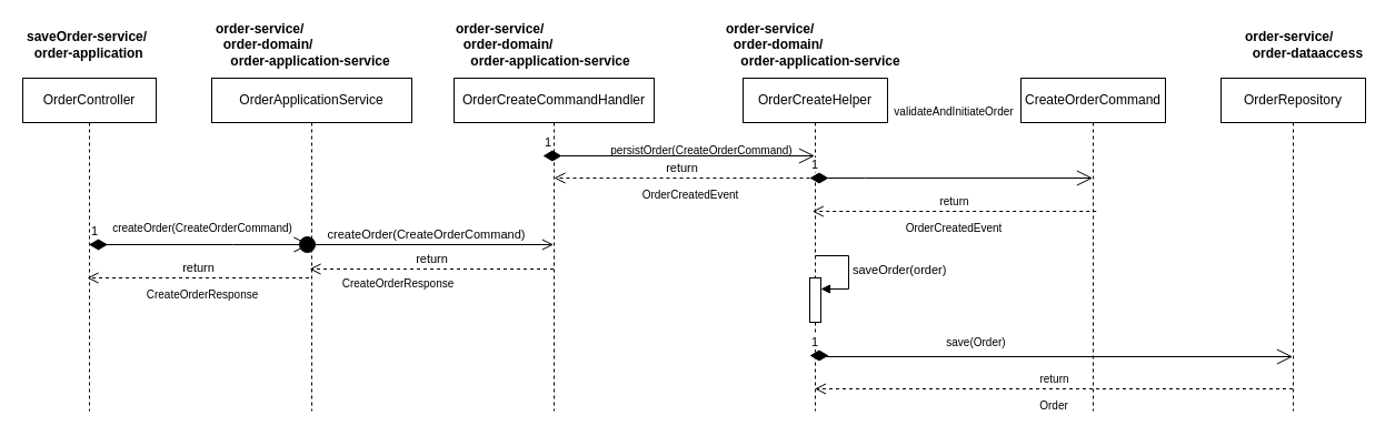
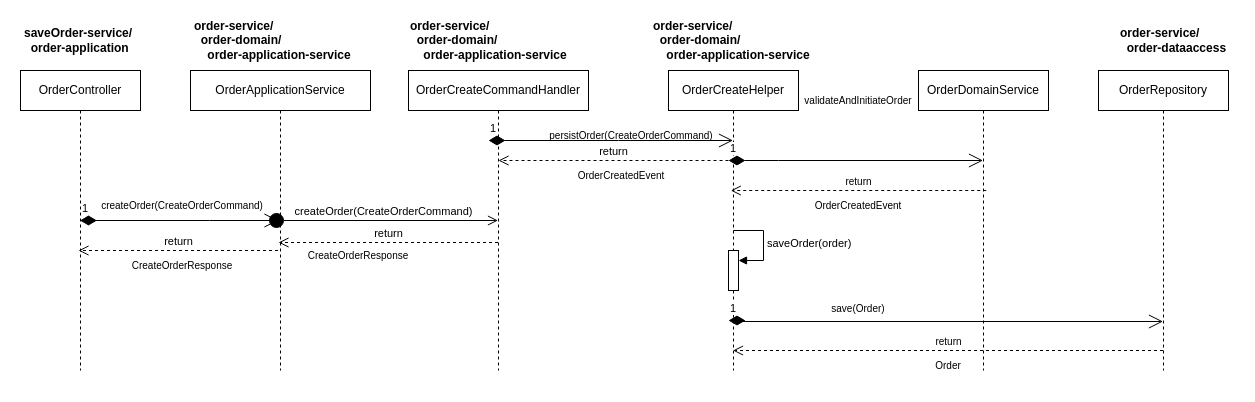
- <mxCell id="5" value="CreateOrderCommand" style="shape=umlLifeline;perimeter=lifelinePerimeter;whiteSpace=wrap;html=1;container=1;dropTarget=0;collapsible=0;recursiveResize=0;outlineConnect=0;portConstraint=eastwest;newEdgeStyle={&quot;curved&quot;:0,&quot;rounded&quot;:0};" vertex="1" parent="1"><mxGeometry x="918" y="70" width="130" height="300" as="geometry" /></mxCell>
+ <mxCell id="5" value="OrderDomainService" style="shape=umlLifeline;perimeter=lifelinePerimeter;whiteSpace=wrap;html=1;container=1;dropTarget=0;collapsible=0;recursiveResize=0;outlineConnect=0;portConstraint=eastwest;newEdgeStyle={&quot;curved&quot;:0,&quot;rounded&quot;:0};" vertex="1" parent="1"><mxGeometry x="918" y="70" width="130" height="300" as="geometry" /></mxCell>
- <mxCell id="12" value="save(Order)" style="text;strokeColor=none;align=center;fillColor=none;html=1;verticalAlign=middle;whiteSpace=wrap;rounded=0;fontSize=10;" vertex="1" parent="1"><mxGeometry x="848" y="293" width="60" height="30" as="geometry" /></mxCell>
+ <mxCell id="12" value="save(Order)" style="text;strokeColor=none;align=center;fillColor=none;html=1;verticalAlign=middle;whiteSpace=wrap;rounded=0;fontSize=10;" vertex="1" parent="1"><mxGeometry x="828" y="293" width="60" height="30" as="geometry" /></mxCell>
